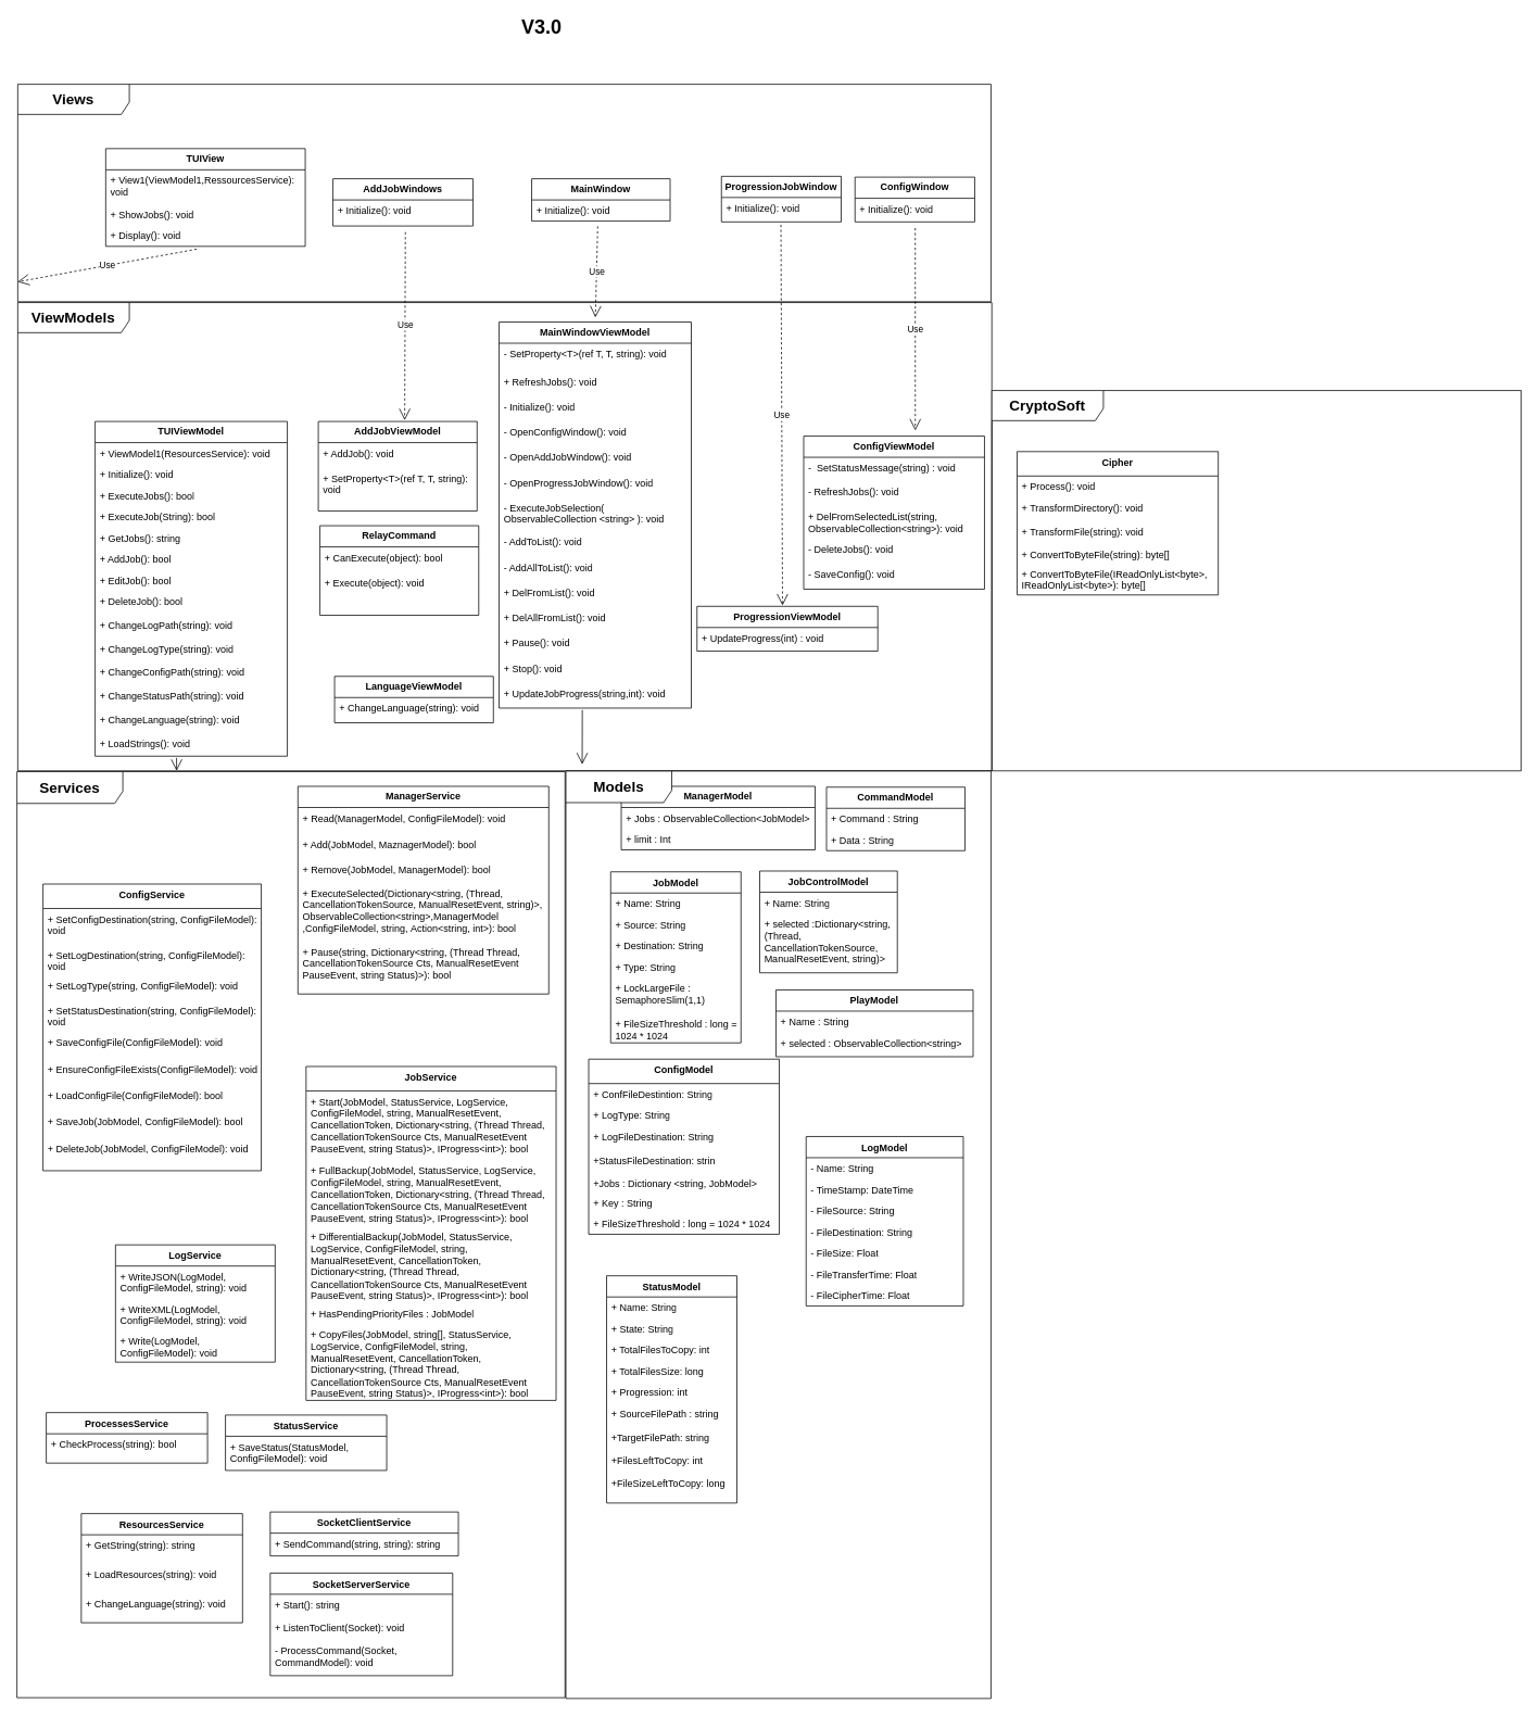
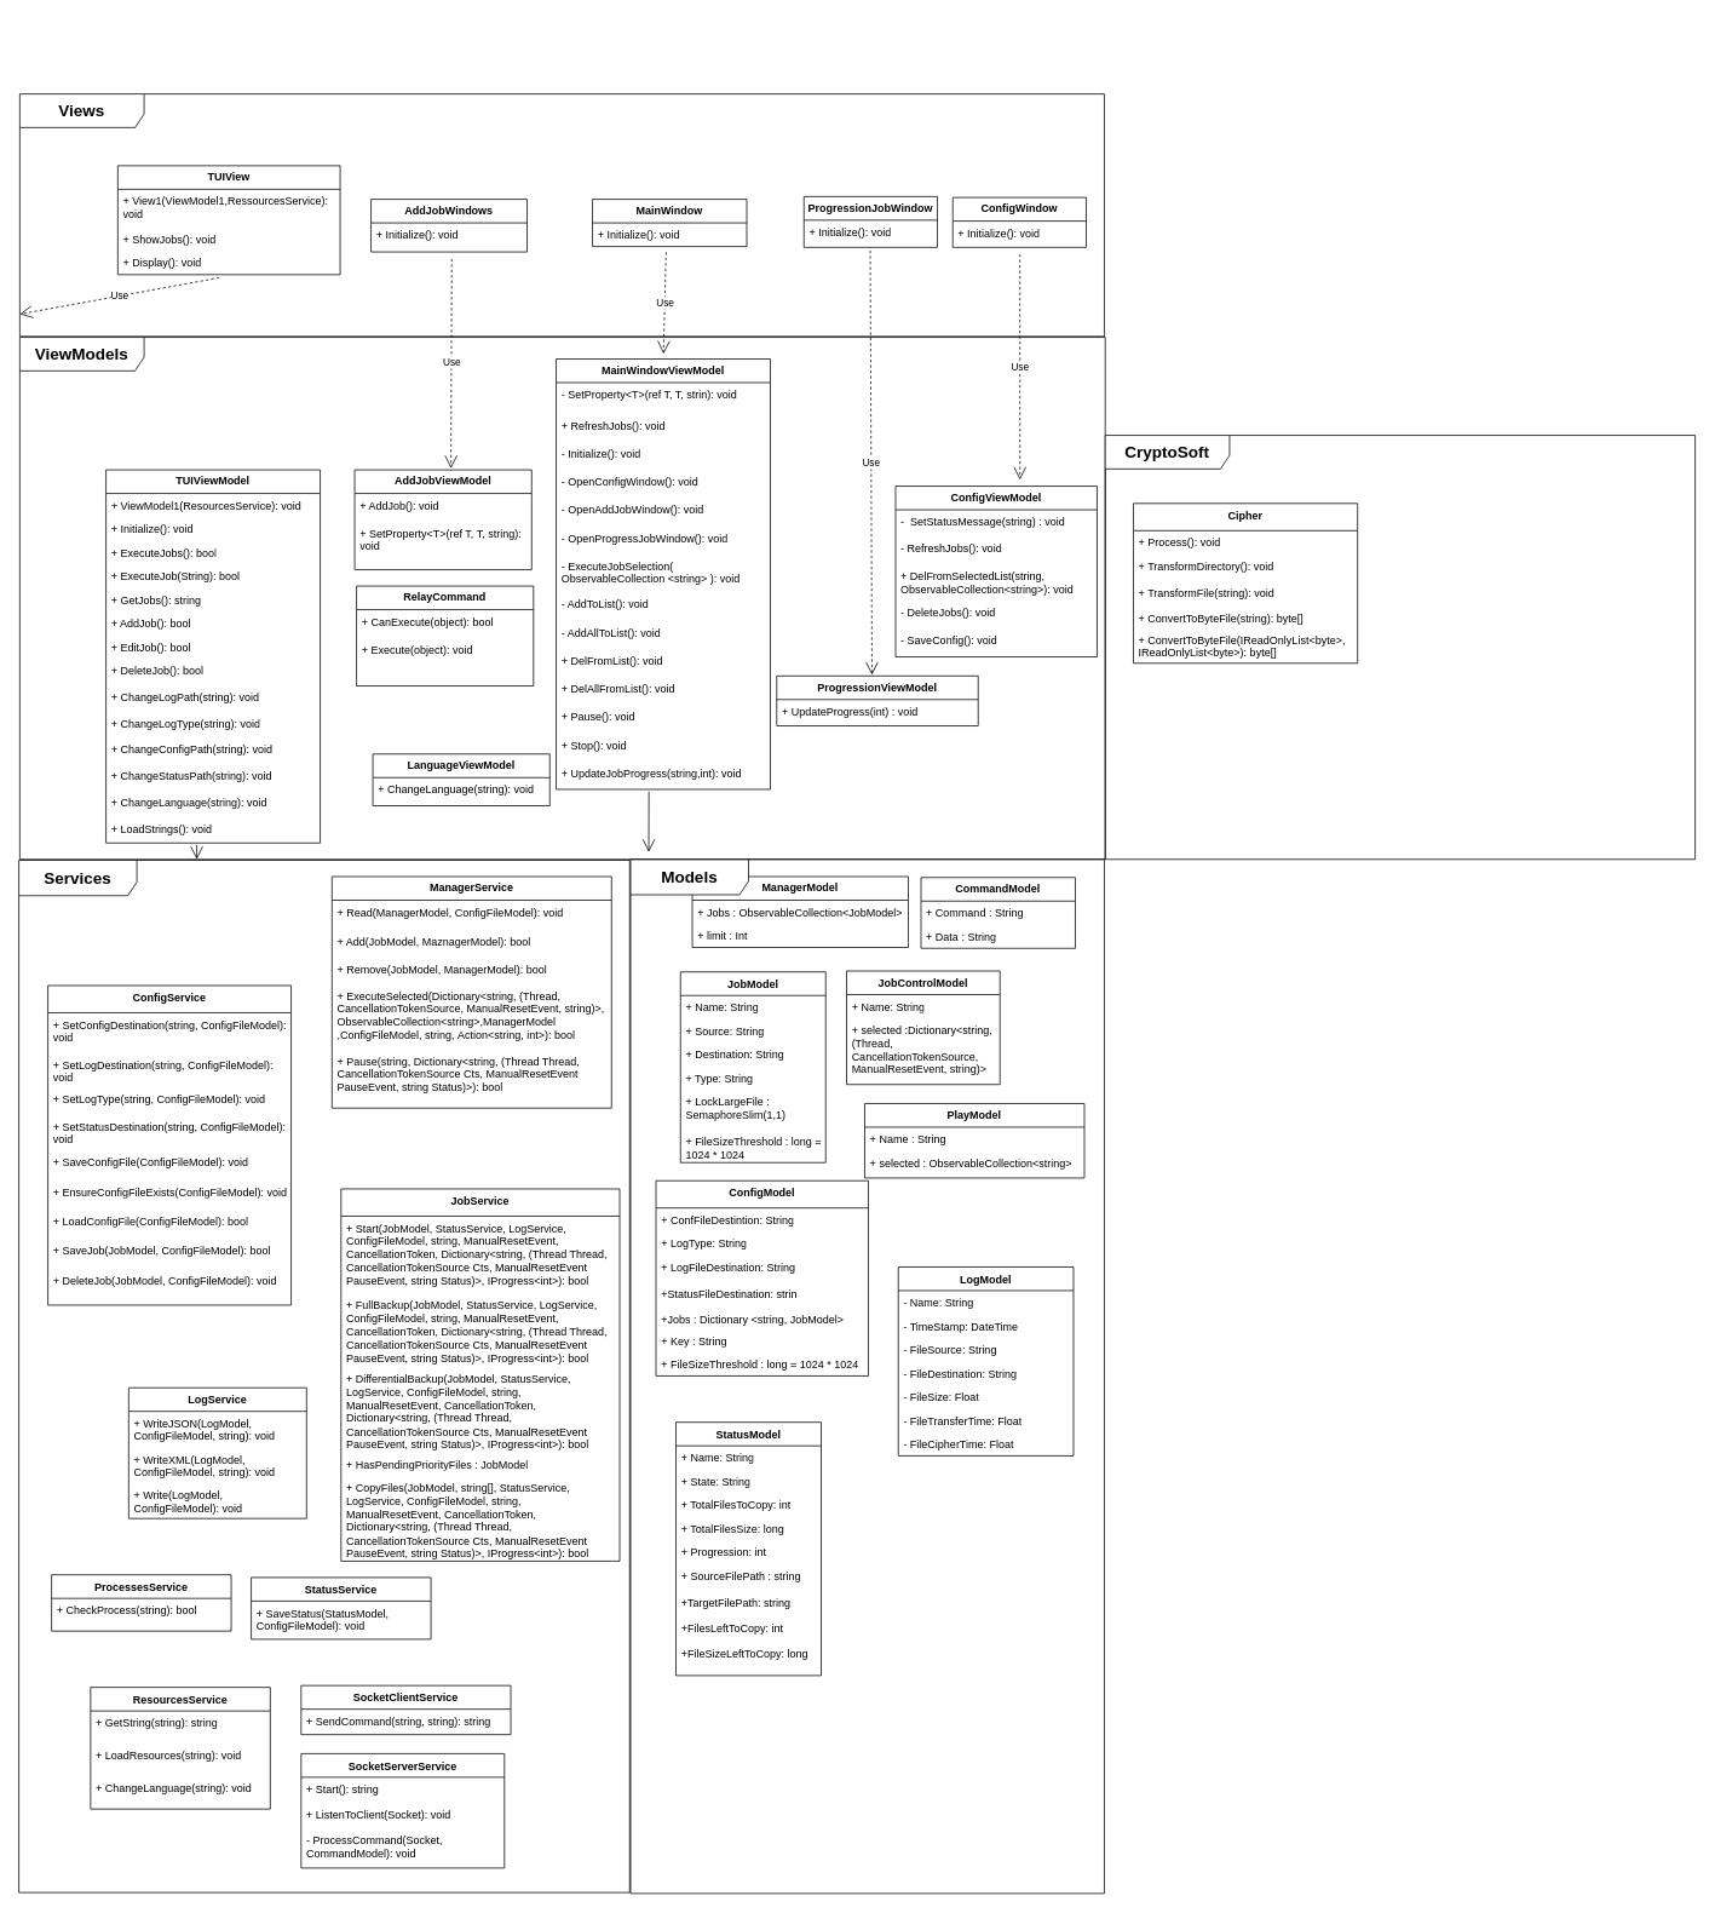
- <mxCell id="104" value="&lt;font style=&quot;font-size: 24px;&quot;&gt;V3.0&lt;/font&gt;" style="text;align=center;fontStyle=1;verticalAlign=middle;spacingLeft=3;spacingRight=3;strokeColor=none;rotatable=0;points=[[0,0.5],[1,0.5]];portConstraint=eastwest;html=1;" parent="1" vertex="1"><mxGeometry x="420" y="20" width="488" height="26" as="geometry" /></mxCell>
- <mxCell id="64" value="- SetProperty&amp;lt;T&amp;gt;(ref T, T, string): void" style="text;strokeColor=none;fillColor=none;align=left;verticalAlign=top;spacingLeft=4;spacingRight=4;overflow=hidden;rotatable=0;points=[[0,0.5],[1,0.5]];portConstraint=eastwest;whiteSpace=wrap;html=1;" parent="63" vertex="1"><mxGeometry y="26" width="236" height="34" as="geometry" /></mxCell>
+ <mxCell id="64" value="- SetProperty&amp;lt;T&amp;gt;(ref T, T, strin): void" style="text;strokeColor=none;fillColor=none;align=left;verticalAlign=top;spacingLeft=4;spacingRight=4;overflow=hidden;rotatable=0;points=[[0,0.5],[1,0.5]];portConstraint=eastwest;whiteSpace=wrap;html=1;" parent="63" vertex="1"><mxGeometry y="26" width="236" height="34" as="geometry" /></mxCell>
